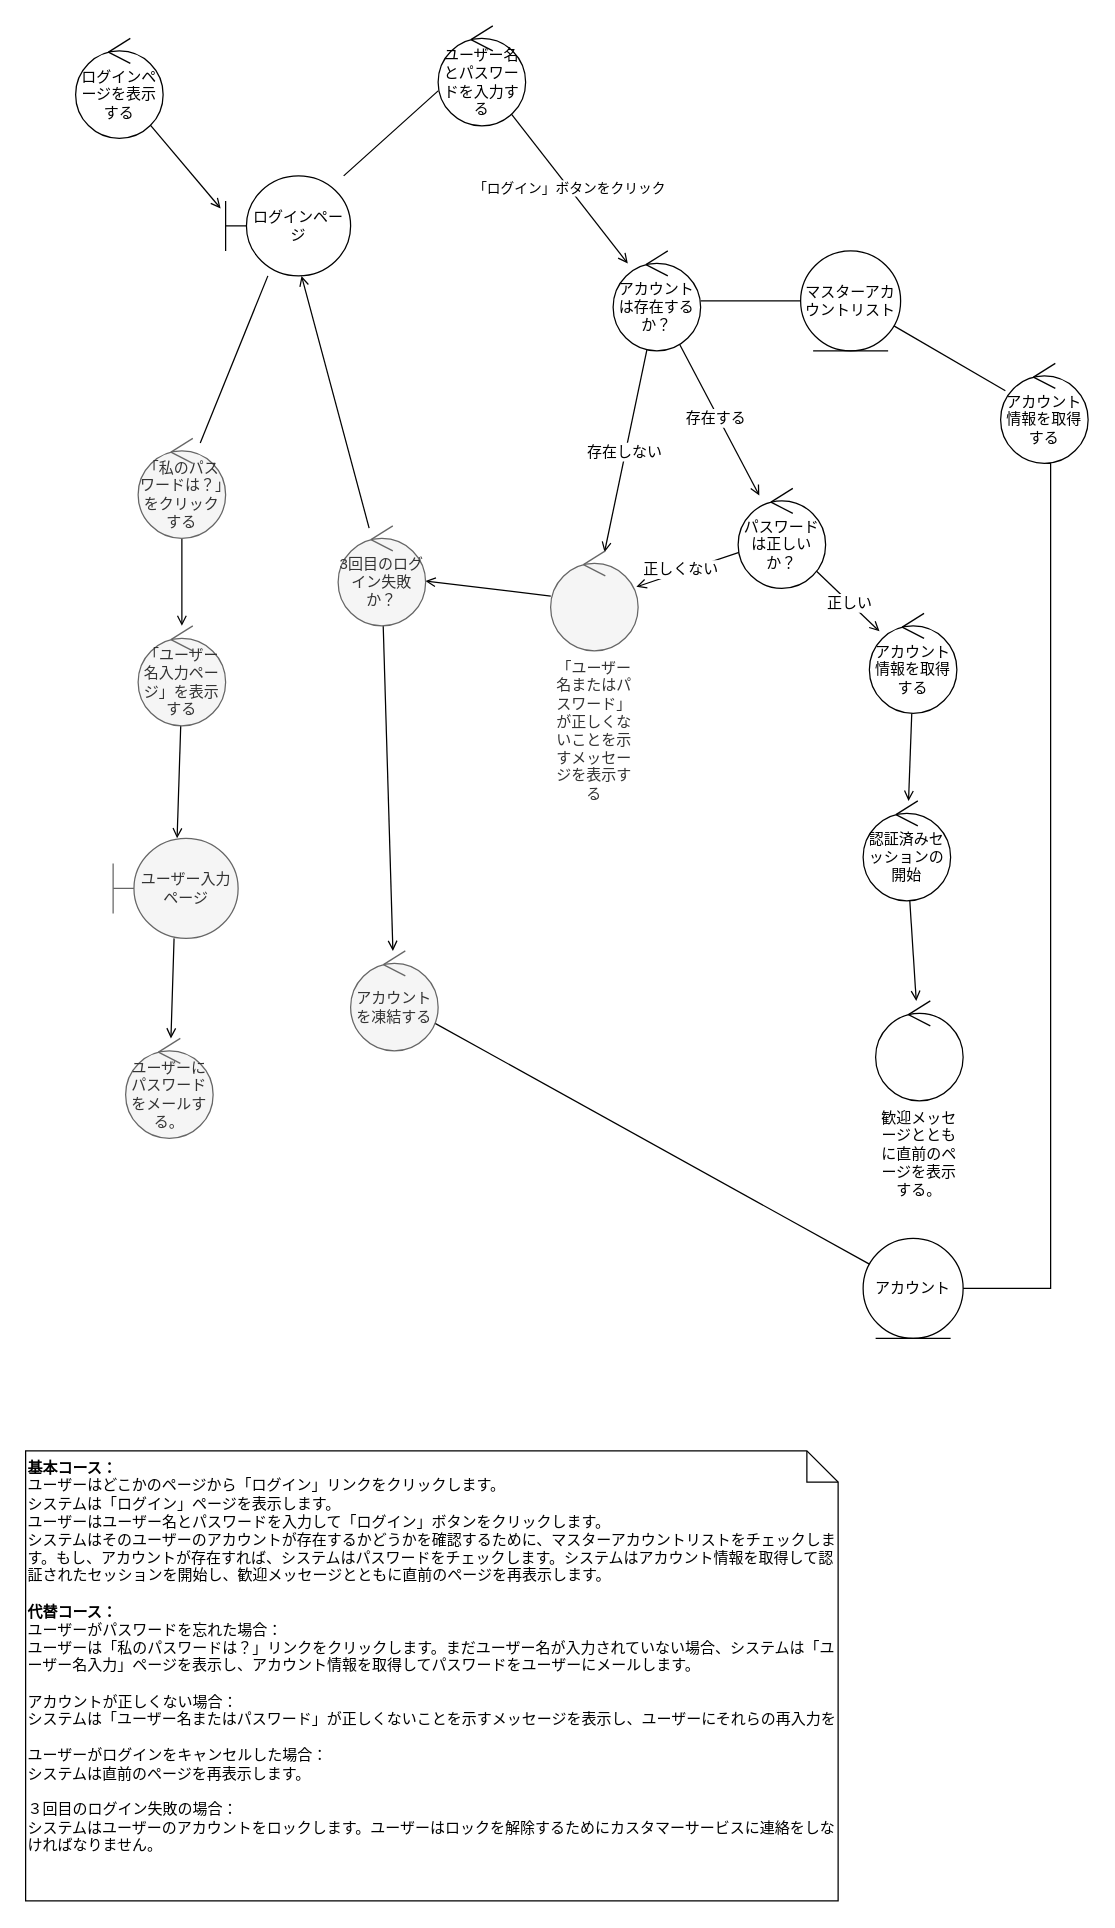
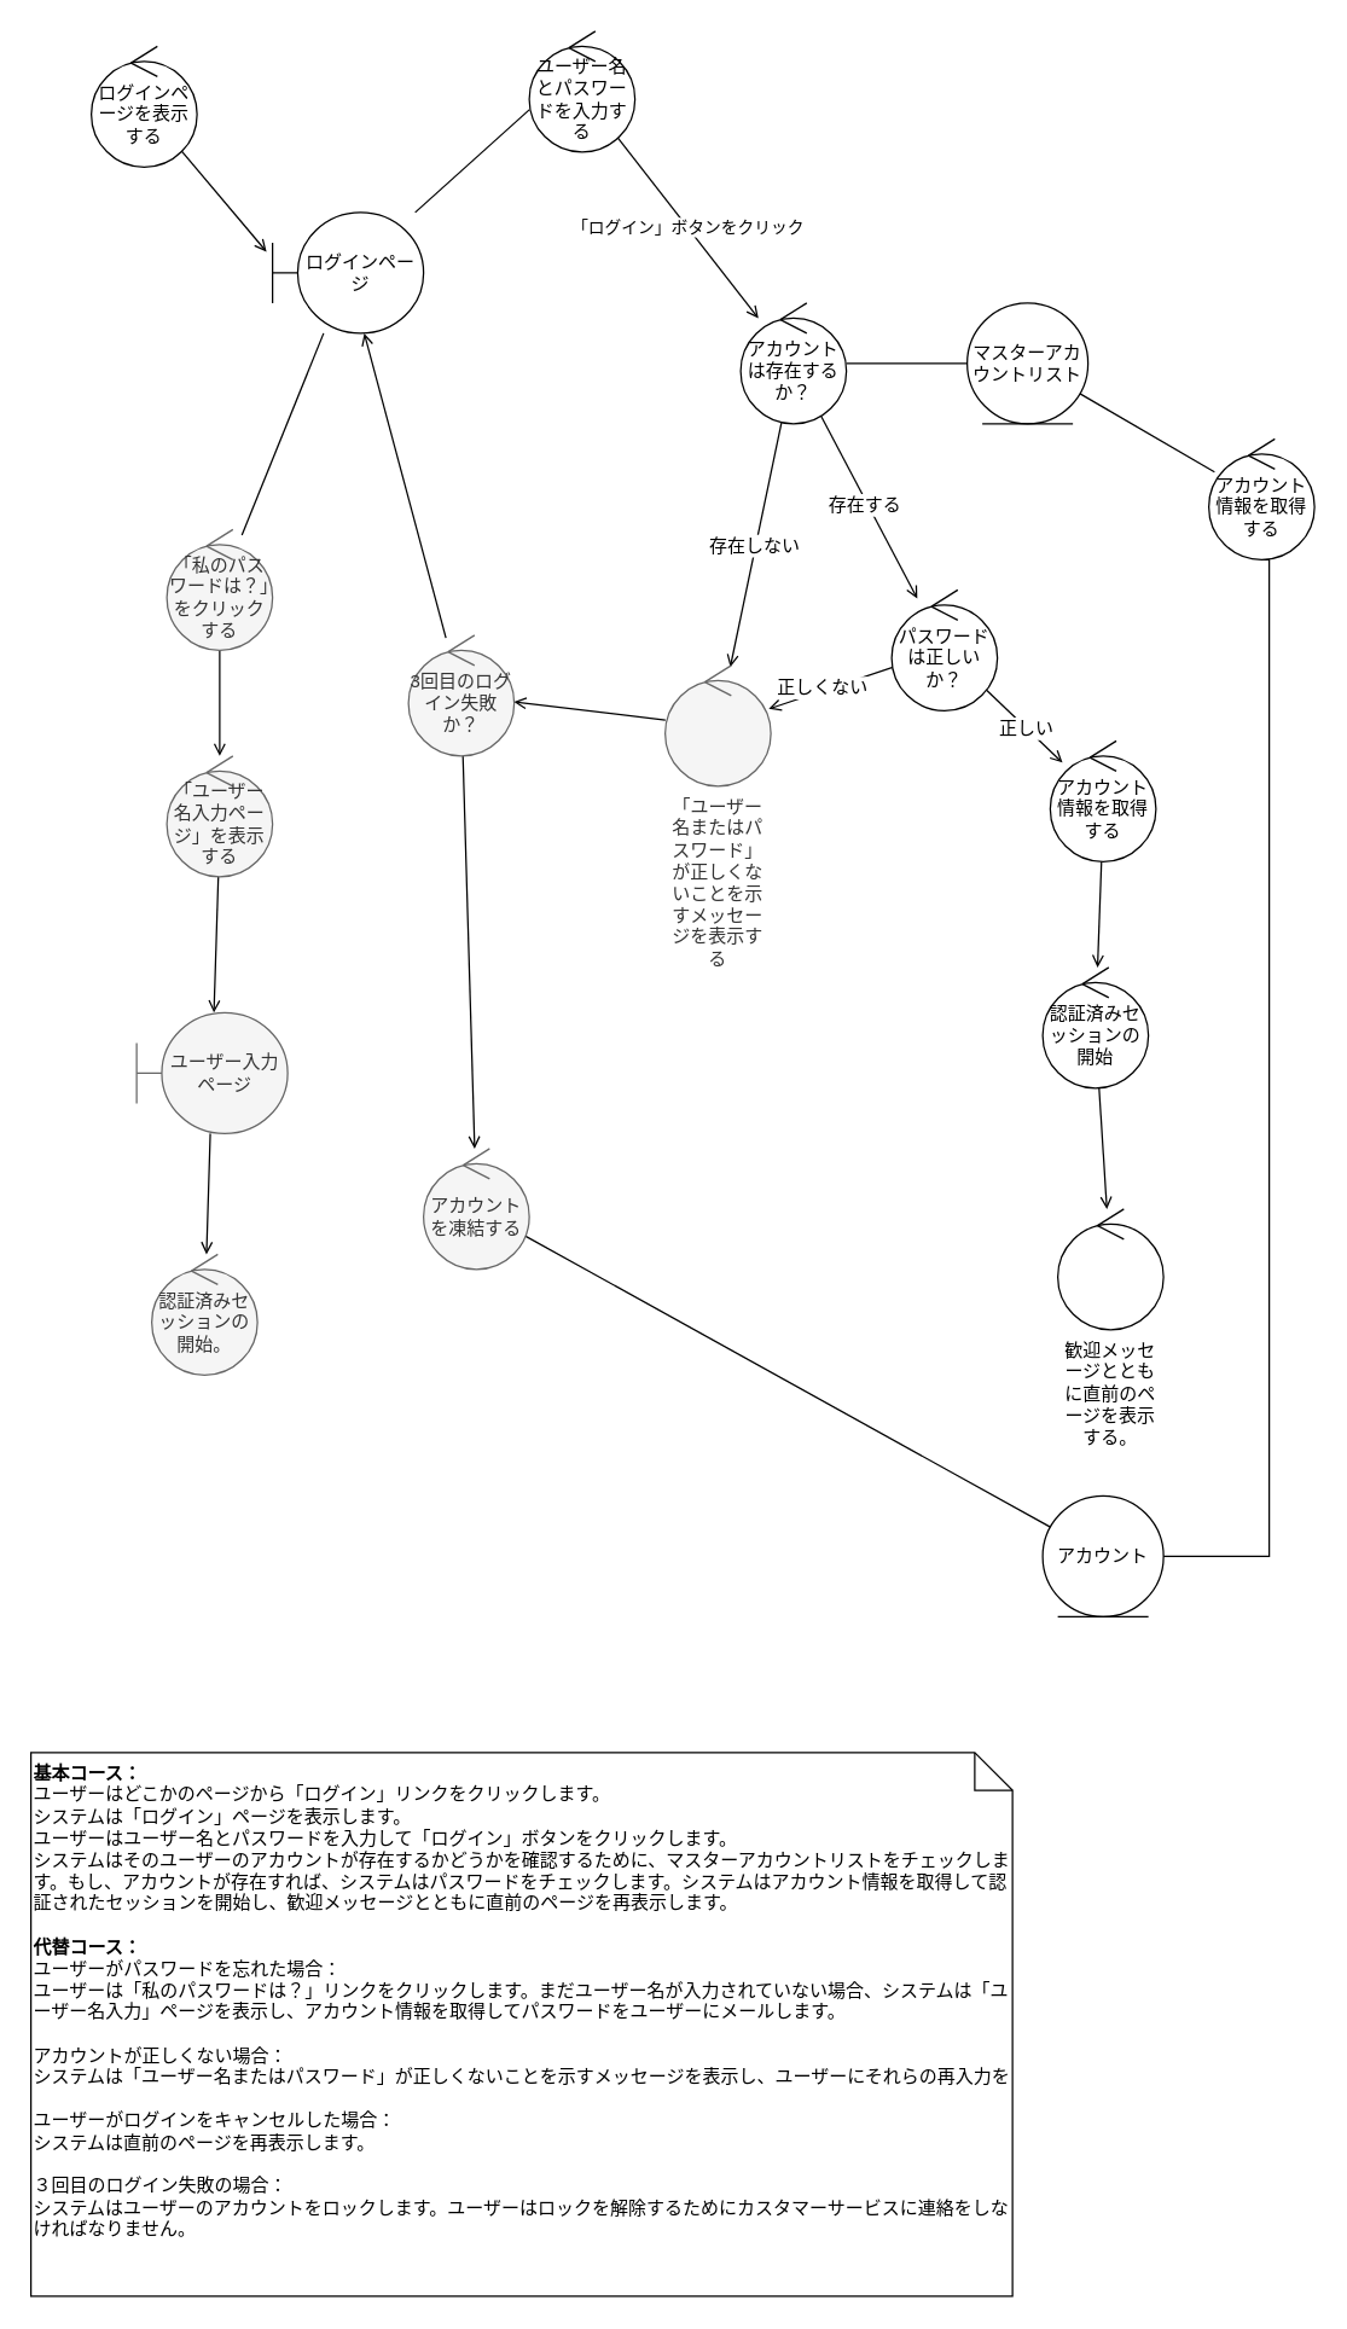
- <mxCell id="37" value="ユーザーにパスワードをメールする。" style="ellipse;shape=umlControl;whiteSpace=wrap;html=1;fontFamily=Helvetica;fontSize=12;fontColor=#333333;strokeColor=#666666;fillColor=#f5f5f5;" vertex="1" parent="1"><mxGeometry x="100" y="830" width="70" height="80" as="geometry" /></mxCell>
+ <mxCell id="37" value="認証済みセッションの開始。" style="ellipse;shape=umlControl;whiteSpace=wrap;html=1;fontFamily=Helvetica;fontSize=12;fontColor=#333333;strokeColor=#666666;fillColor=#f5f5f5;" vertex="1" parent="1"><mxGeometry x="100" y="830" width="70" height="80" as="geometry" /></mxCell>
